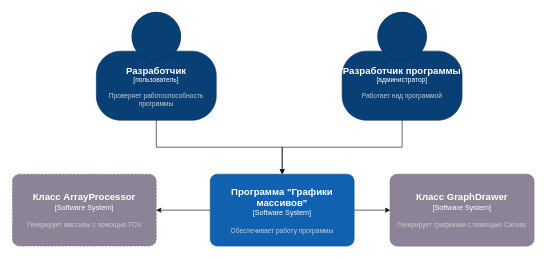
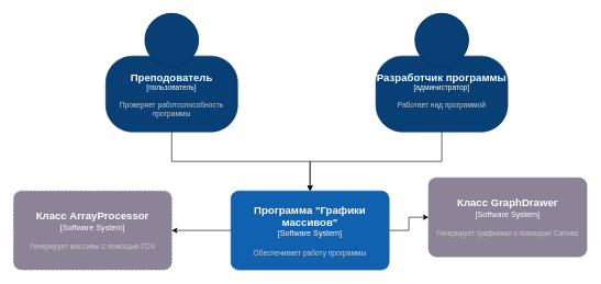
- <mxCell id="2" value="&lt;font style=&quot;font-size: 16px&quot;&gt;&lt;b&gt;Разработчик&lt;/b&gt;&lt;/font&gt;&lt;div&gt;[пользователь]&lt;/div&gt;&lt;br&gt;&lt;div&gt;&lt;font style=&quot;font-size: 11px&quot;&gt;&lt;font color=&quot;#cccccc&quot;&gt;Проверяет работоспособность программы&lt;/font&gt;&lt;/div&gt;" style="html=1;fontSize=11;dashed=0;whiteSpace=wrap;fillColor=#083F75;strokeColor=#06315C;fontColor=#ffffff;shape=mxgraph.c4.person2;align=center;metaEdit=1;points=[[0.5,0,0],[1,0.5,0],[1,0.75,0],[0.75,1,0],[0.5,1,0],[0.25,1,0],[0,0.75,0],[0,0.5,0]];resizable=0;" vertex="1" parent="1"><mxGeometry x="160" y="20" width="200" height="180" as="geometry" /></mxCell>
+ <mxCell id="2" value="&lt;font style=&quot;font-size: 16px&quot;&gt;&lt;b&gt;Преподователь&lt;/b&gt;&lt;/font&gt;&lt;div&gt;[пользователь]&lt;/div&gt;&lt;br&gt;&lt;div&gt;&lt;font style=&quot;font-size: 11px&quot;&gt;&lt;font color=&quot;#cccccc&quot;&gt;Проверяет работоспособность программы&lt;/font&gt;&lt;/div&gt;" style="html=1;fontSize=11;dashed=0;whiteSpace=wrap;fillColor=#083F75;strokeColor=#06315C;fontColor=#ffffff;shape=mxgraph.c4.person2;align=center;metaEdit=1;points=[[0.5,0,0],[1,0.5,0],[1,0.75,0],[0.75,1,0],[0.5,1,0],[0.25,1,0],[0,0.75,0],[0,0.5,0]];resizable=0;" vertex="1" parent="1"><mxGeometry x="160" y="20" width="200" height="180" as="geometry" /></mxCell>
- <mxCell id="6" value="&lt;font style=&quot;font-size: 16px&quot;&gt;&lt;b&gt;Класс GraphDrawer&lt;/b&gt;&lt;/font&gt;&lt;div&gt;[Software System]&lt;/div&gt;&lt;br&gt;&lt;div&gt;&lt;font style=&quot;font-size: 11px&quot;&gt;&lt;font color=&quot;#cccccc&quot;&gt;Генерирует графикики с помощью Canvas&lt;/font&gt;&lt;/div&gt;" style="rounded=1;whiteSpace=wrap;html=1;labelBackgroundColor=none;fillColor=#8C8496;fontColor=#ffffff;align=center;arcSize=10;strokeColor=#736782;metaEdit=1;resizable=0;points=[[0.25,0,0],[0.5,0,0],[0.75,0,0],[1,0.25,0],[1,0.5,0],[1,0.75,0],[0.75,1,0],[0.5,1,0],[0.25,1,0],[0,0.75,0],[0,0.5,0],[0,0.25,0]];" vertex="1" parent="1"><mxGeometry x="650" y="290" width="240" height="120" as="geometry" /></mxCell>
+ <mxCell id="6" value="&lt;font style=&quot;font-size: 16px&quot;&gt;&lt;b&gt;Класс GraphDrawer&lt;/b&gt;&lt;/font&gt;&lt;div&gt;[Software System]&lt;/div&gt;&lt;br&gt;&lt;div&gt;&lt;font style=&quot;font-size: 11px&quot;&gt;&lt;font color=&quot;#cccccc&quot;&gt;Генерирует графикики с помощью Canvas&lt;/font&gt;&lt;/div&gt;" style="rounded=1;whiteSpace=wrap;html=1;labelBackgroundColor=none;fillColor=#8C8496;fontColor=#ffffff;align=center;arcSize=10;strokeColor=#736782;metaEdit=1;resizable=0;points=[[0.25,0,0],[0.5,0,0],[0.75,0,0],[1,0.25,0],[1,0.5,0],[1,0.75,0],[0.75,1,0],[0.5,1,0],[0.25,1,0],[0,0.75,0],[0,0.5,0],[0,0.25,0]];" vertex="1" parent="1"><mxGeometry x="650" y="270" width="240" height="120" as="geometry" /></mxCell>
